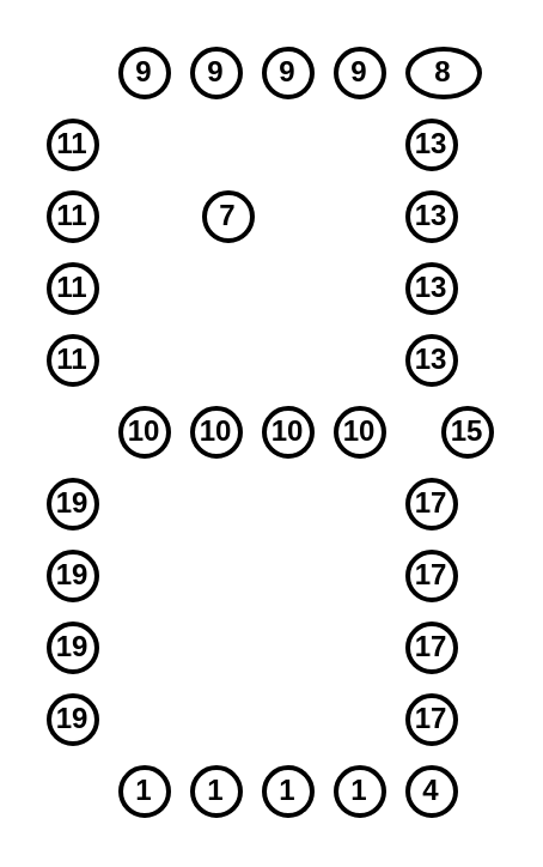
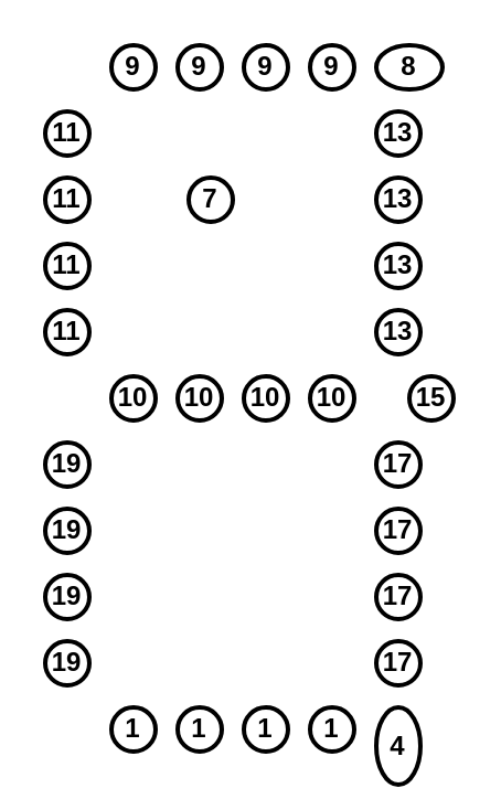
- <mxCell id="17" value="4" style="ellipse;whiteSpace=wrap;html=1;aspect=fixed;strokeWidth=2;fontStyle=1;fontSize=12;" vertex="1" parent="1"><mxGeometry x="170" y="320" width="20" height="20" as="geometry" /></mxCell>
+ <mxCell id="17" value="4" style="ellipse;whiteSpace=wrap;html=1;aspect=fixed;strokeWidth=2;fontStyle=1;fontSize=12;" vertex="1" parent="1"><mxGeometry x="170" y="320" width="20" height="35" as="geometry" /></mxCell>
